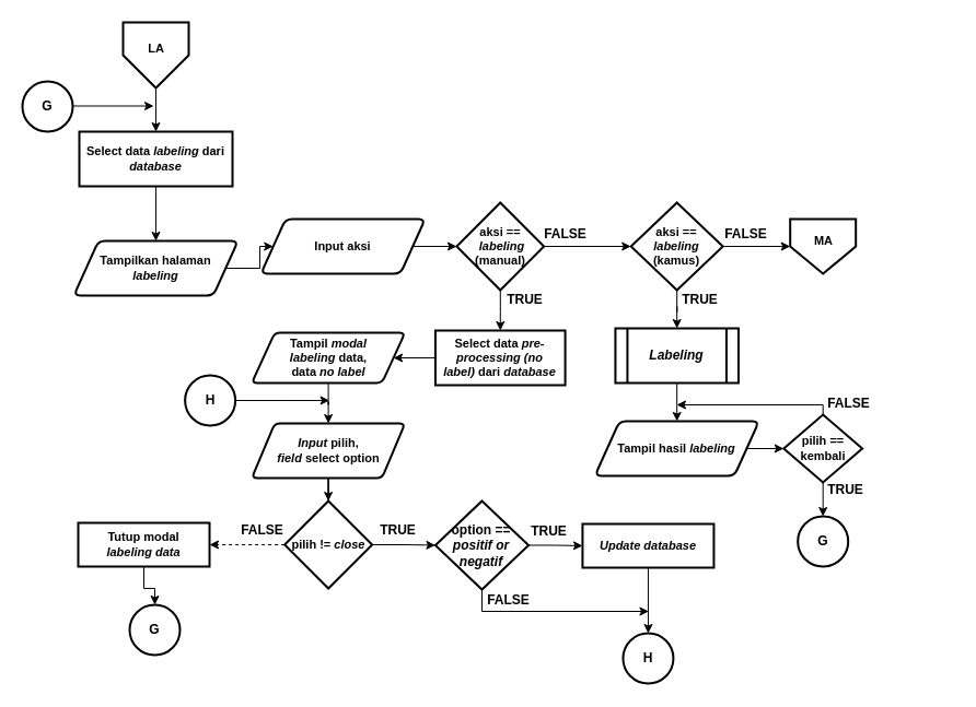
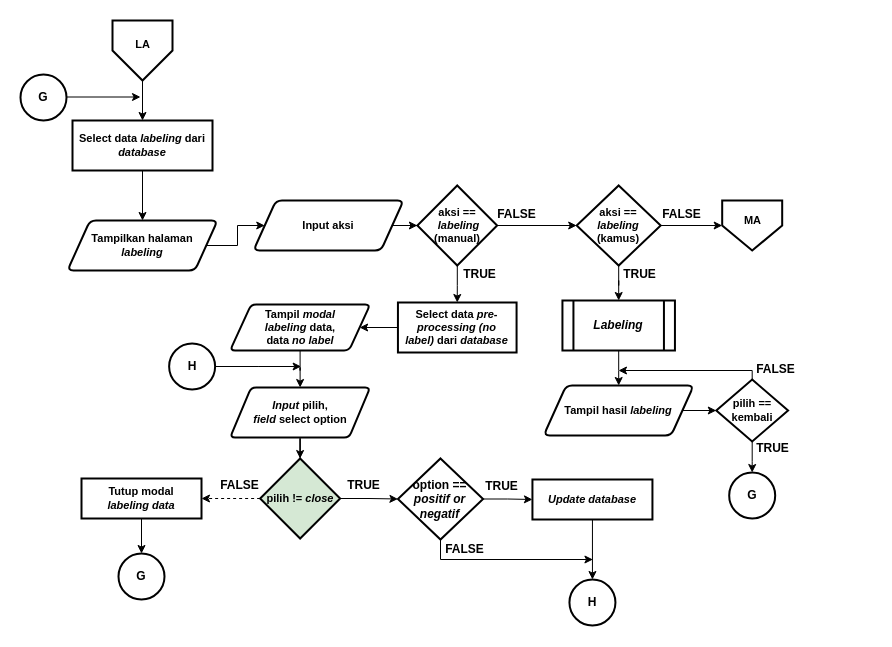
- <mxCell id="15" value="&lt;span&gt;Input aksi&lt;/span&gt;" style="shape=parallelogram;html=1;strokeWidth=2;perimeter=parallelogramPerimeter;whiteSpace=wrap;rounded=1;arcSize=12;size=0.15;fontSize=11;fontStyle=1" parent="1" vertex="1"><mxGeometry x="238" y="200" width="150" height="50" as="geometry" /></mxCell>
+ <mxCell id="15" value="&lt;span&gt;Input aksi&lt;/span&gt;" style="shape=parallelogram;html=1;strokeWidth=2;perimeter=parallelogramPerimeter;whiteSpace=wrap;rounded=1;arcSize=12;size=0.15;fontSize=11;fontStyle=1" parent="1" vertex="1"><mxGeometry x="253" y="200" width="150" height="50" as="geometry" /></mxCell>
- <mxCell id="38" value="Tutup modal&lt;br&gt;&lt;i&gt;labeling data&lt;/i&gt;" style="rounded=1;whiteSpace=wrap;html=1;absoluteArcSize=1;arcSize=0;strokeWidth=2;fontSize=11;fontStyle=1" parent="1" vertex="1"><mxGeometry x="71" y="478" width="120" height="40" as="geometry" /></mxCell>
+ <mxCell id="38" value="Tutup modal&lt;br&gt;&lt;i&gt;labeling data&lt;/i&gt;" style="rounded=1;whiteSpace=wrap;html=1;absoluteArcSize=1;arcSize=0;strokeWidth=2;fontSize=11;fontStyle=1" parent="1" vertex="1"><mxGeometry x="81" y="478" width="120" height="40" as="geometry" /></mxCell>
- <mxCell id="48" value="&lt;span style=&quot;font-size: 11px&quot;&gt;&lt;font style=&quot;font-size: 11px&quot;&gt;pilih != &lt;i&gt;close&lt;/i&gt;&lt;br&gt;&lt;/font&gt;&lt;/span&gt;" style="rhombus;whiteSpace=wrap;html=1;strokeWidth=2;fontSize=11;fontStyle=1" parent="1" vertex="1"><mxGeometry x="259.63" y="458" width="80" height="80" as="geometry" /></mxCell>
+ <mxCell id="48" value="&lt;span style=&quot;font-size: 11px&quot;&gt;&lt;font style=&quot;font-size: 11px&quot;&gt;pilih != &lt;i&gt;close&lt;/i&gt;&lt;br&gt;&lt;/font&gt;&lt;/span&gt;" style="rhombus;whiteSpace=wrap;html=1;strokeWidth=2;fontSize=11;fontStyle=1;fillColor=#d5e8d4;" parent="1" vertex="1"><mxGeometry x="259.63" y="458" width="80" height="80" as="geometry" /></mxCell>
